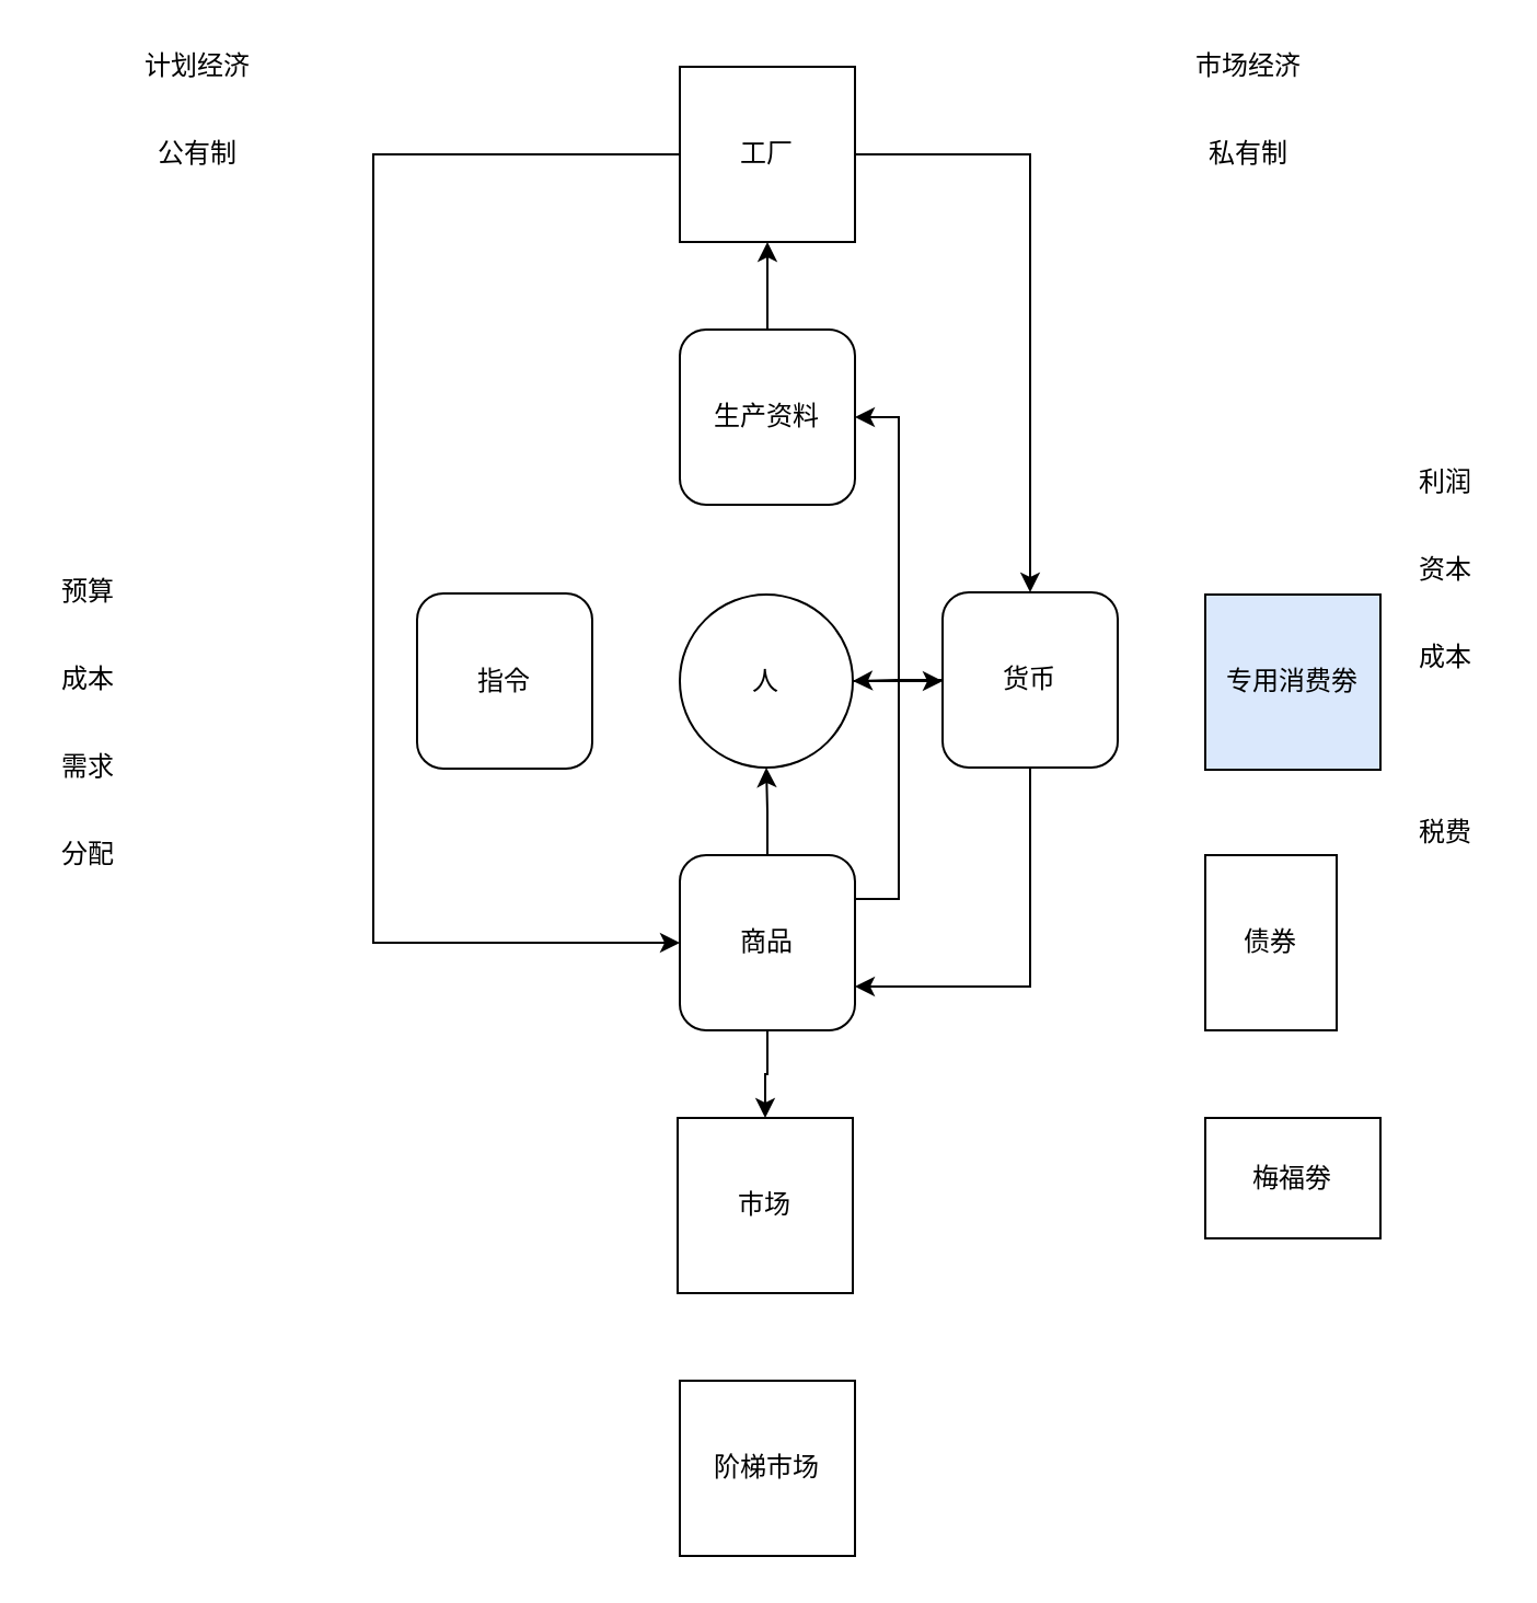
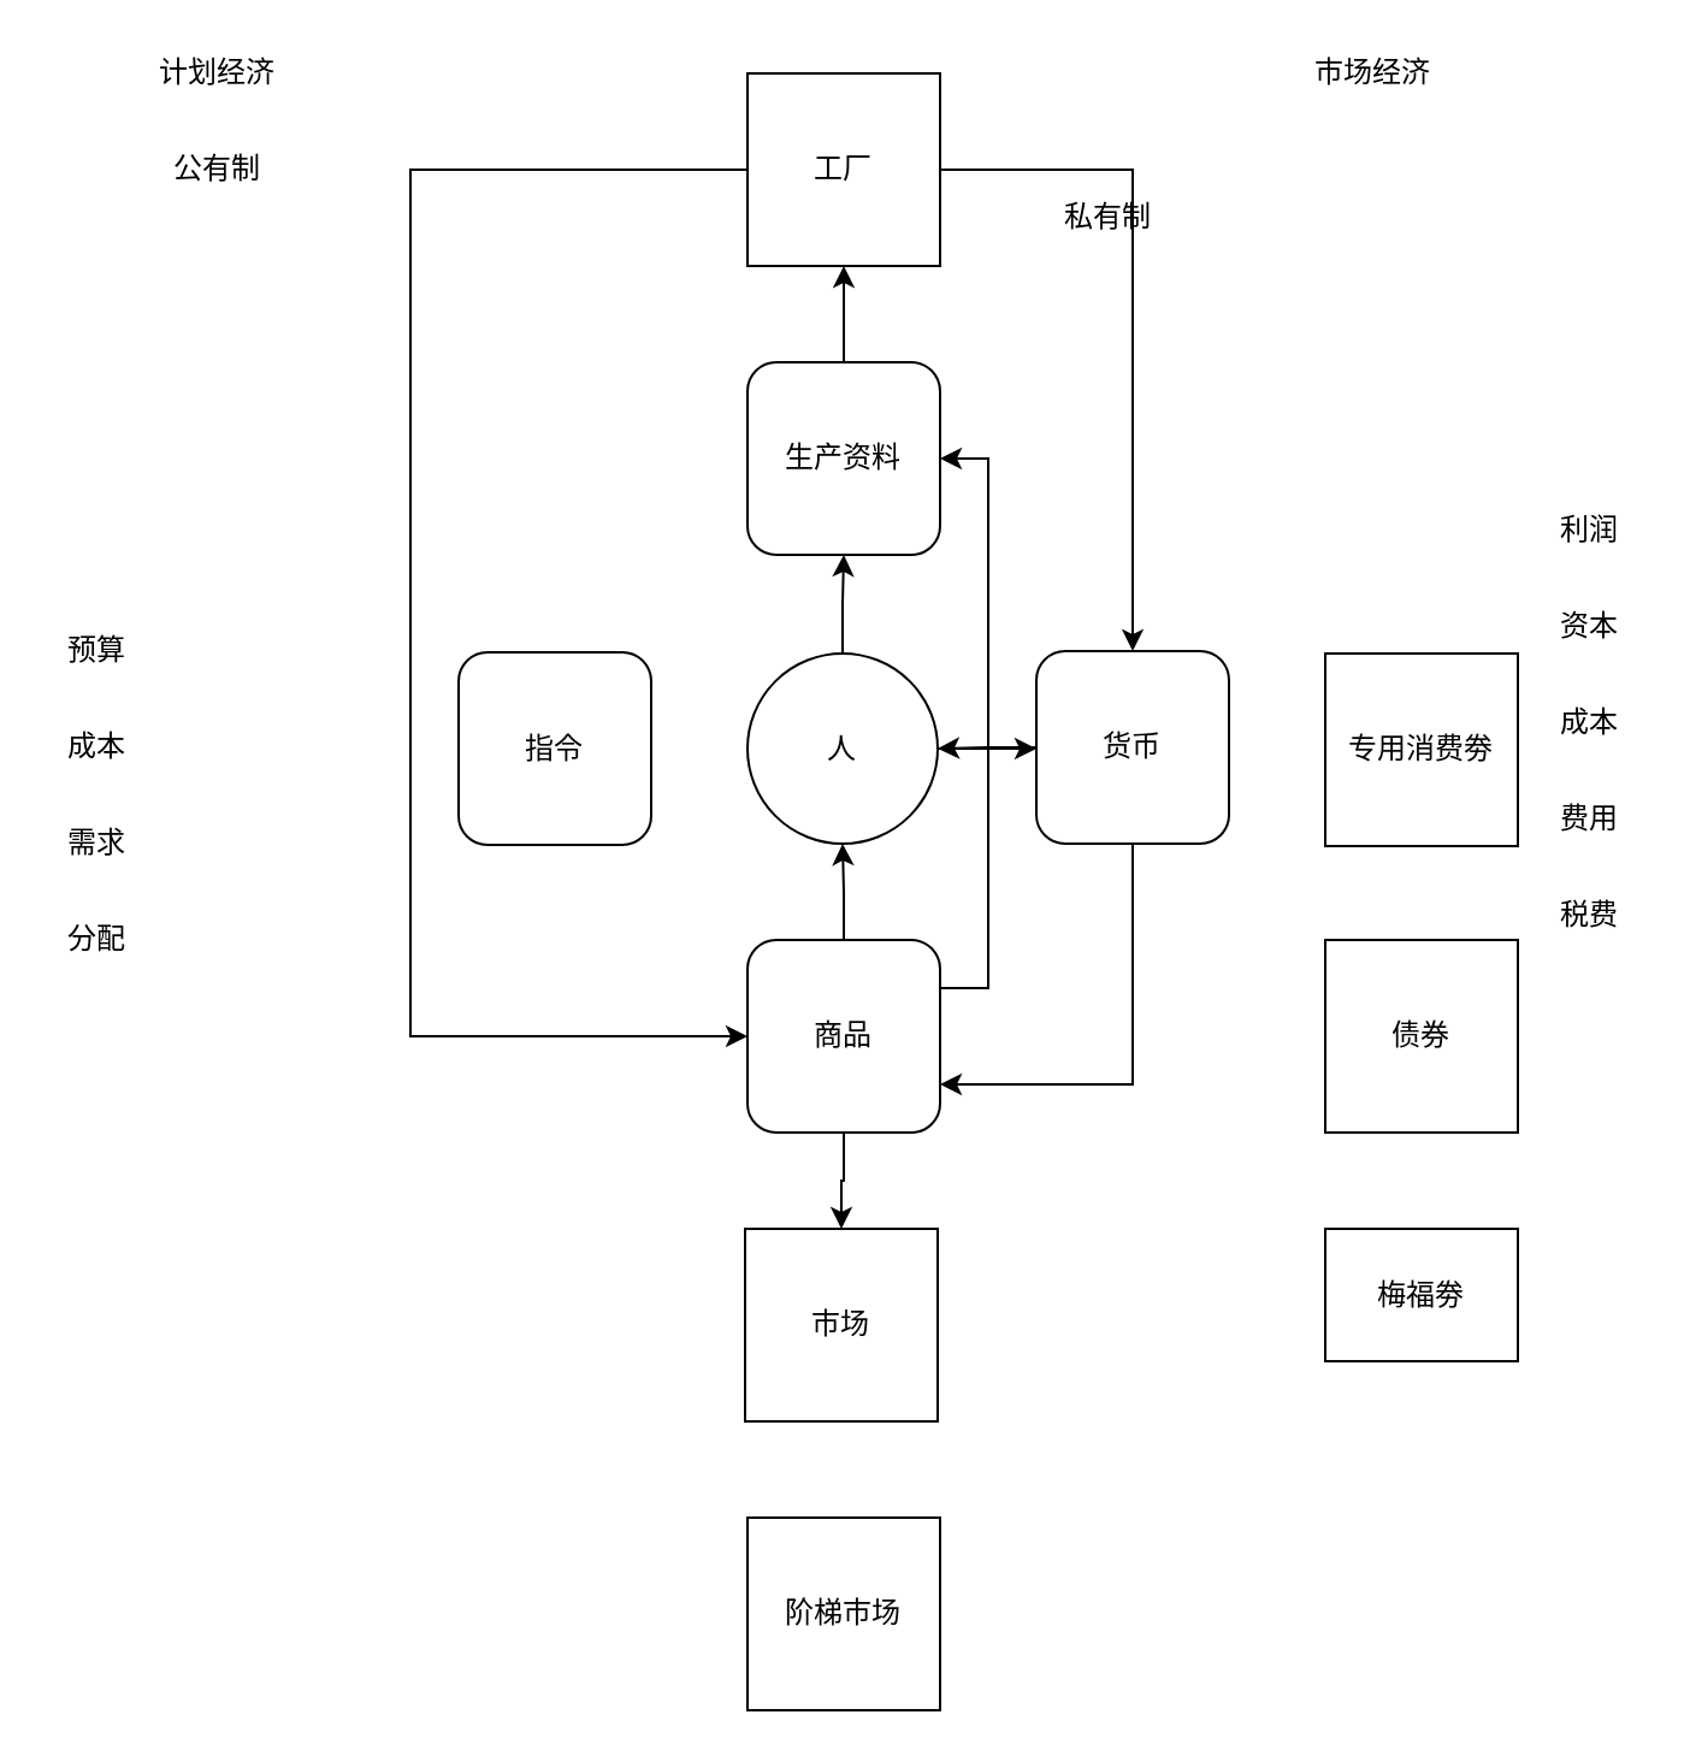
- <mxCell id="35" value="私有制" style="text;html=1;strokeColor=none;fillColor=none;align=center;verticalAlign=middle;whiteSpace=wrap;rounded=0;" vertex="1" parent="1"><mxGeometry x="530" y="60" width="80" height="20" as="geometry" /></mxCell>
+ <mxCell id="35" value="私有制" style="text;html=1;strokeColor=none;fillColor=none;align=center;verticalAlign=middle;whiteSpace=wrap;rounded=0;" vertex="1" parent="1"><mxGeometry x="420" y="80" width="80" height="20" as="geometry" /></mxCell>
+ <mxCell id="2" style="edgeStyle=orthogonalEdgeStyle;rounded=0;orthogonalLoop=1;jettySize=auto;html=1;" parent="1" source="4" target="9" edge="1"><mxGeometry relative="1" as="geometry" /></mxCell>
- <mxCell id="29" value="专用消费劵" style="whiteSpace=wrap;html=1;aspect=fixed;fillColor=#dae8fc;" parent="1" vertex="1"><mxGeometry x="550" y="271" width="80" height="80" as="geometry" /></mxCell>
+ <mxCell id="29" value="专用消费劵" style="whiteSpace=wrap;html=1;aspect=fixed;" parent="1" vertex="1"><mxGeometry x="550" y="271" width="80" height="80" as="geometry" /></mxCell>
+ <mxCell id="22" value="费用" style="text;html=1;strokeColor=none;fillColor=none;align=center;verticalAlign=middle;whiteSpace=wrap;rounded=0;" parent="1" vertex="1"><mxGeometry x="640" y="330" width="40" height="20" as="geometry" /></mxCell>
- <mxCell id="32" value="债券" style="whiteSpace=wrap;html=1;aspect=fixed;" parent="1" vertex="1"><mxGeometry x="550" y="390" width="60" height="80" as="geometry" /></mxCell>
+ <mxCell id="32" value="债券" style="whiteSpace=wrap;html=1;aspect=fixed;" parent="1" vertex="1"><mxGeometry x="550" y="390" width="80" height="80" as="geometry" /></mxCell>
